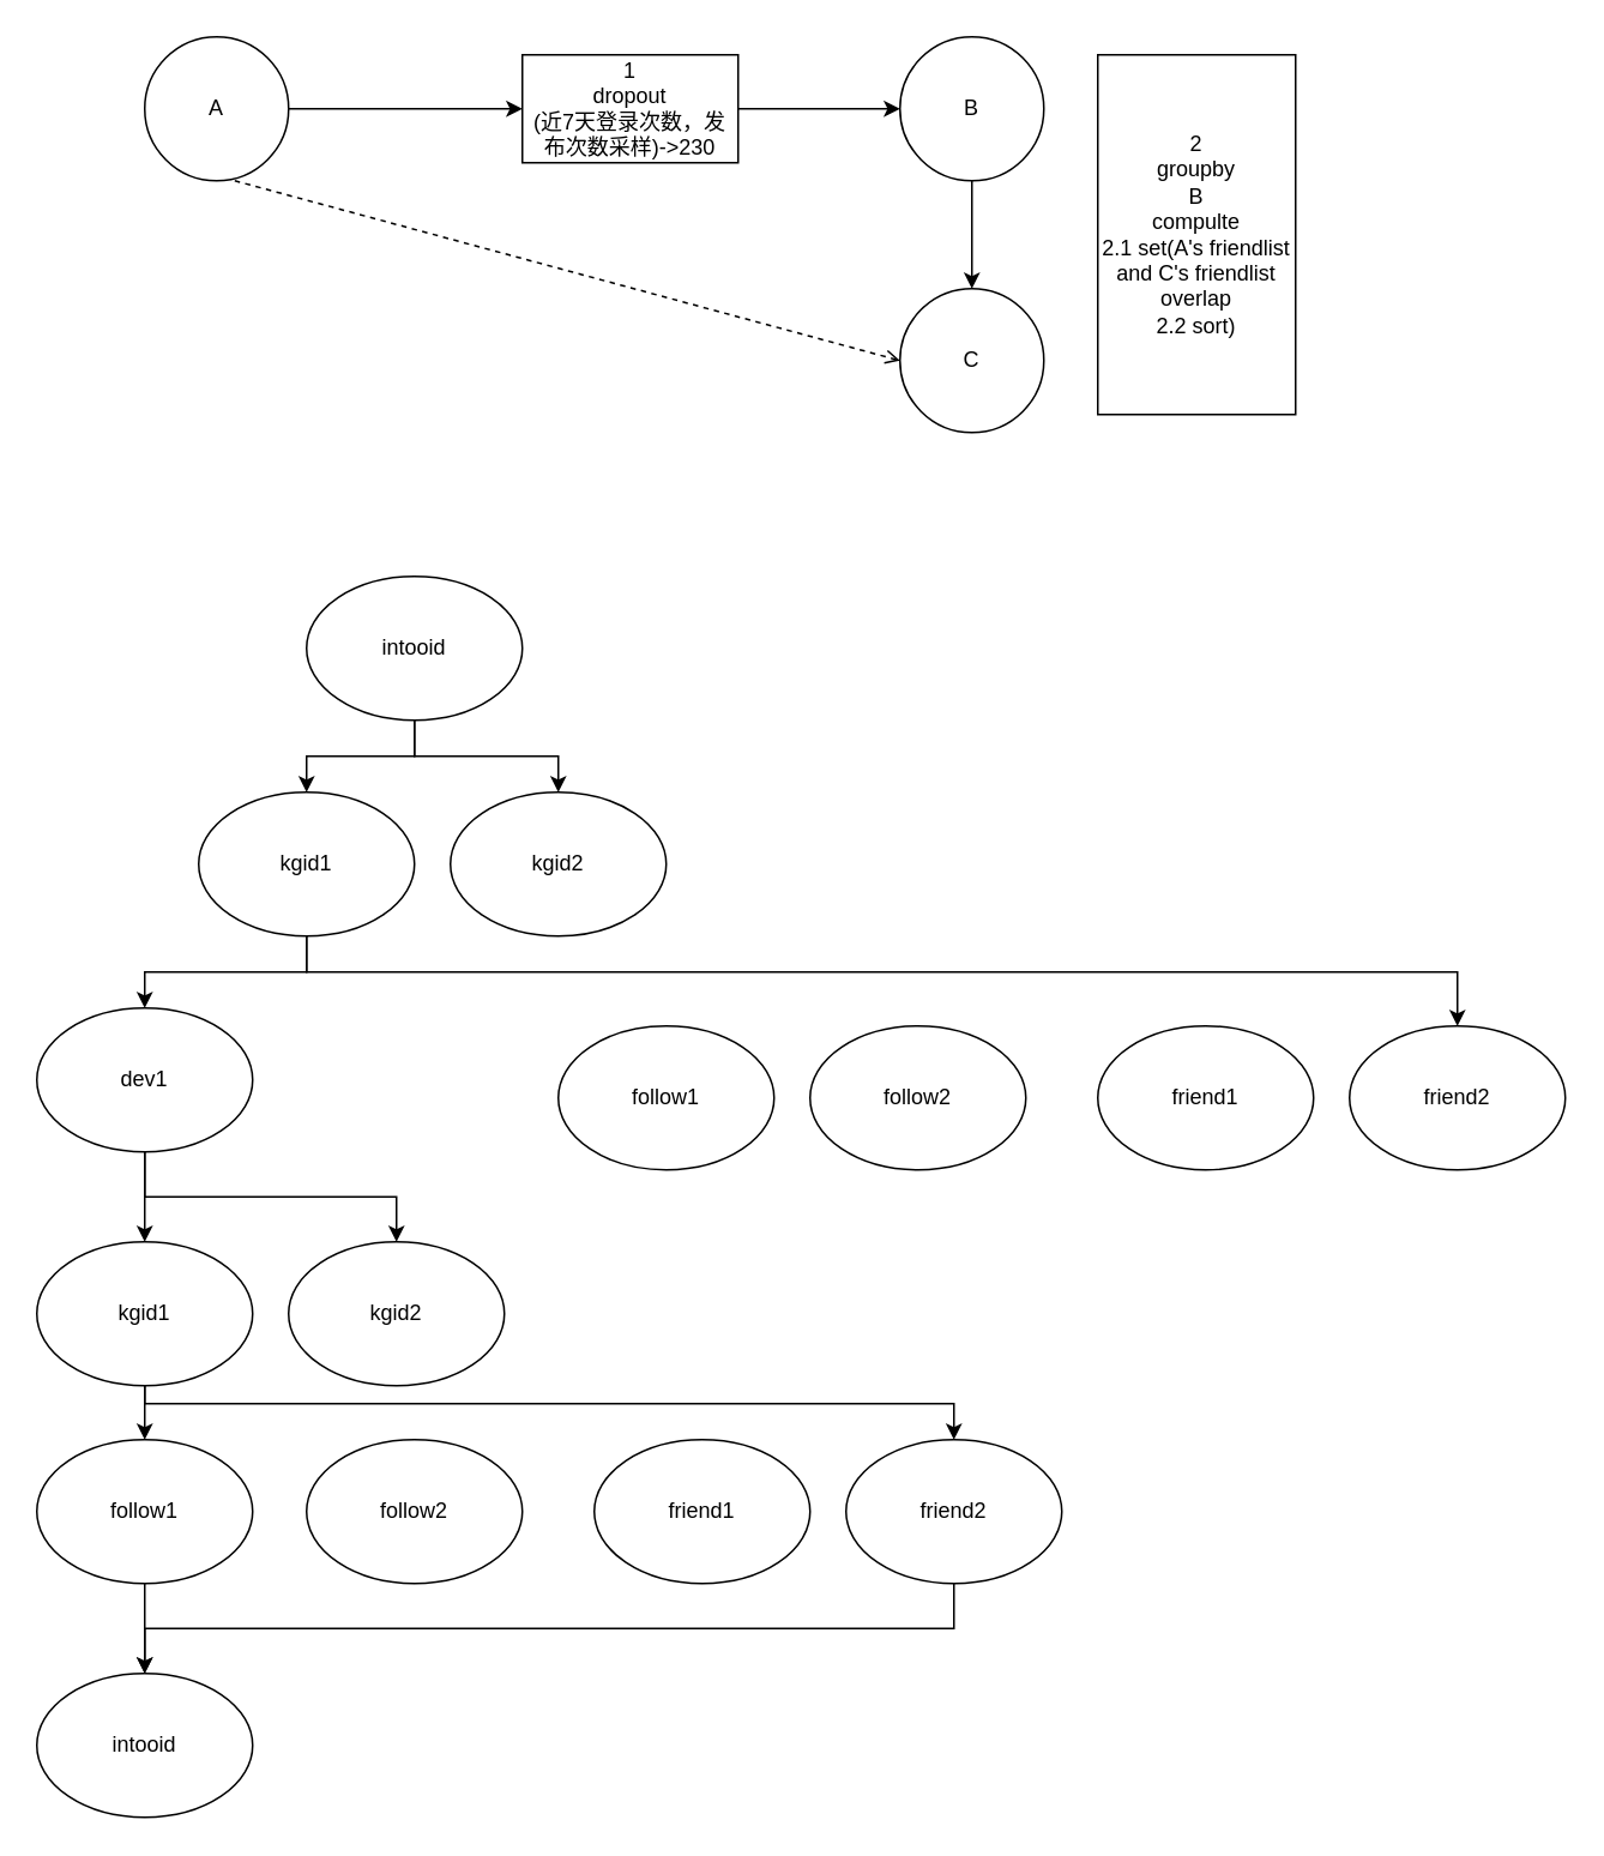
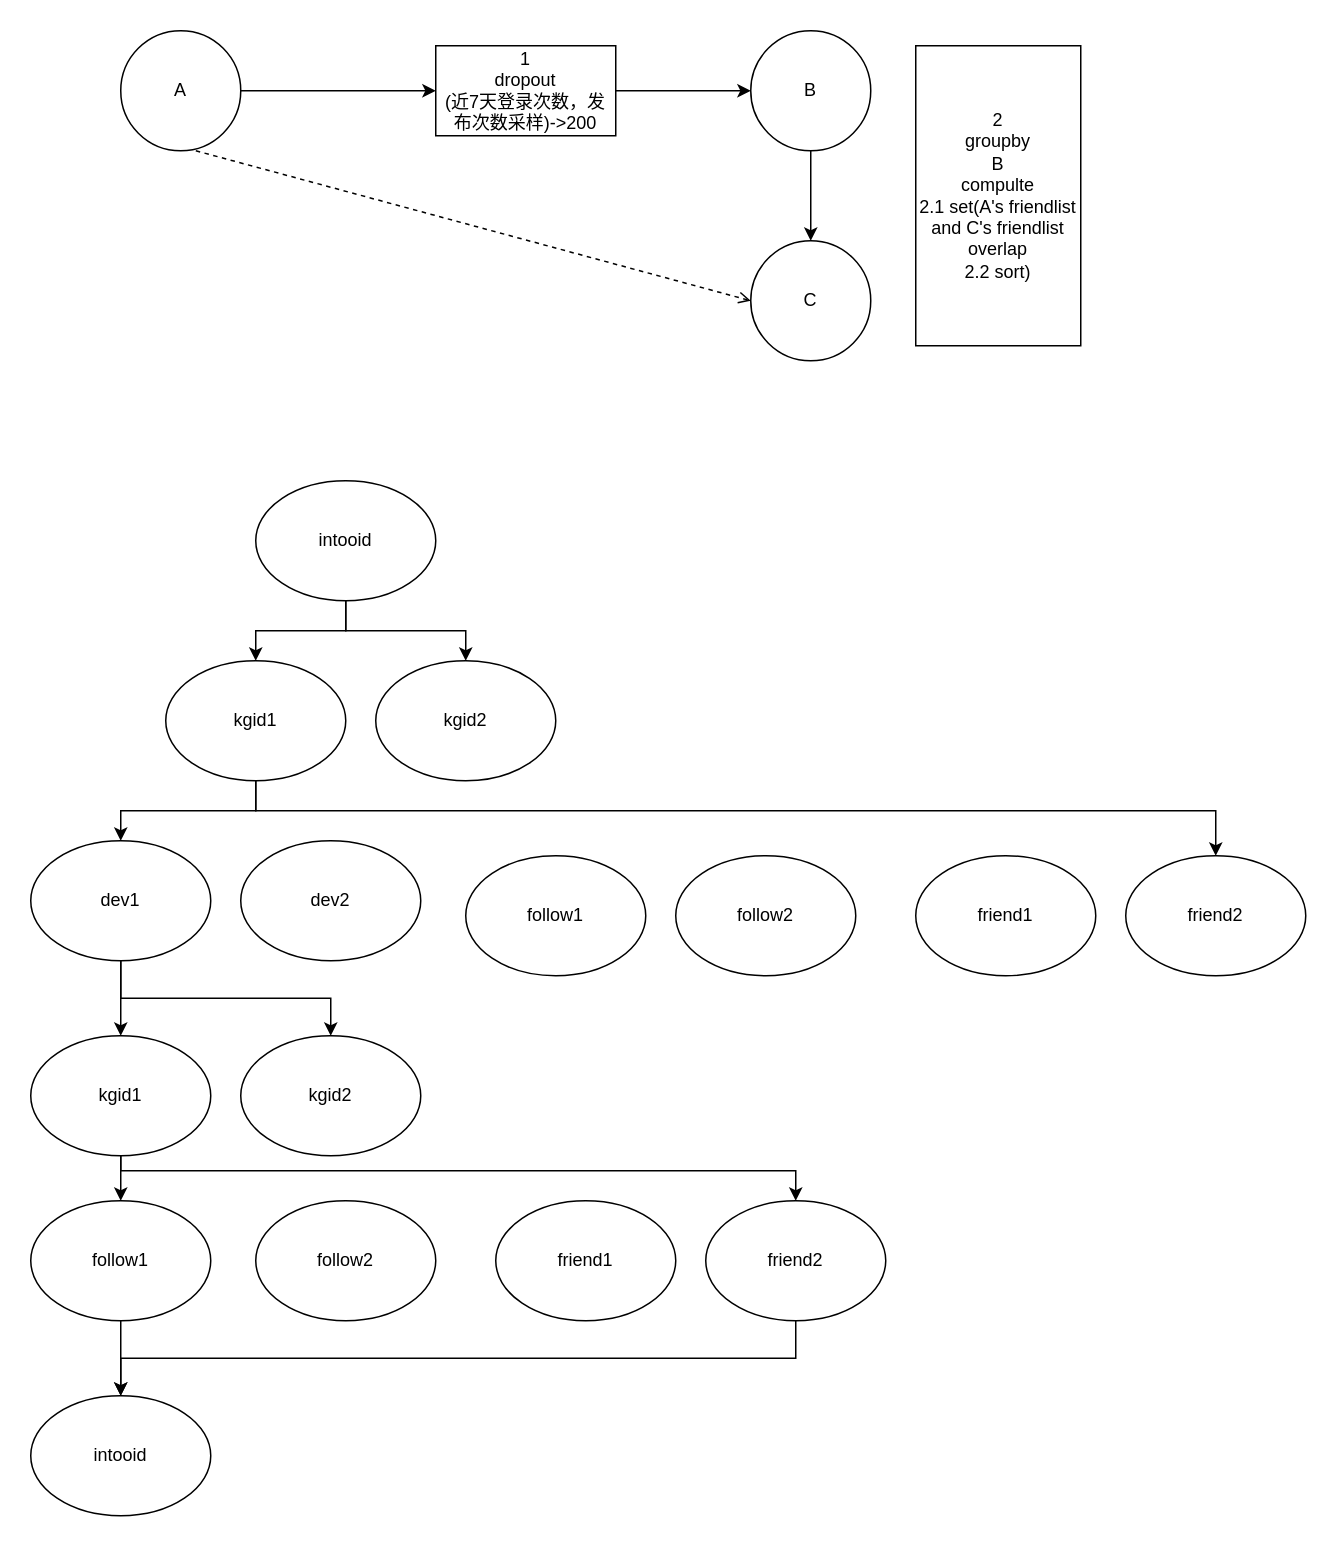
- <mxCell id="8" value="1 &lt;br&gt;dropout&lt;br&gt;(近7天登录次数，发布次数采样)-&amp;gt;230" style="rounded=0;whiteSpace=wrap;html=1;" vertex="1" parent="1"><mxGeometry x="290" y="30" width="120" height="60" as="geometry" /></mxCell>
+ <mxCell id="8" value="1 &lt;br&gt;dropout&lt;br&gt;(近7天登录次数，发布次数采样)-&amp;gt;200" style="rounded=0;whiteSpace=wrap;html=1;" vertex="1" parent="1"><mxGeometry x="290" y="30" width="120" height="60" as="geometry" /></mxCell>
+ <mxCell id="21" value="dev2" style="ellipse;whiteSpace=wrap;html=1;" vertex="1" parent="1"><mxGeometry x="160" y="560" width="120" height="80" as="geometry" /></mxCell>
